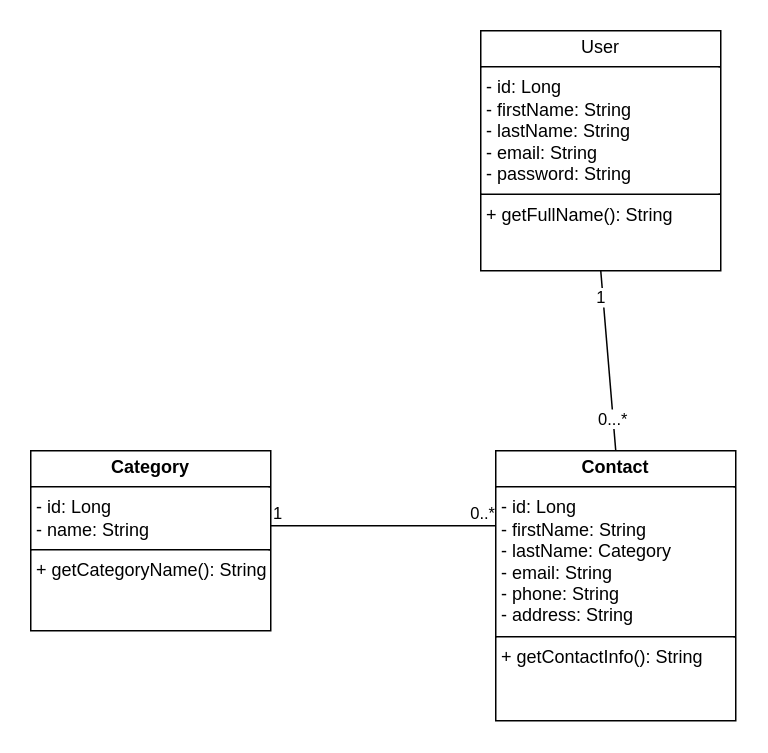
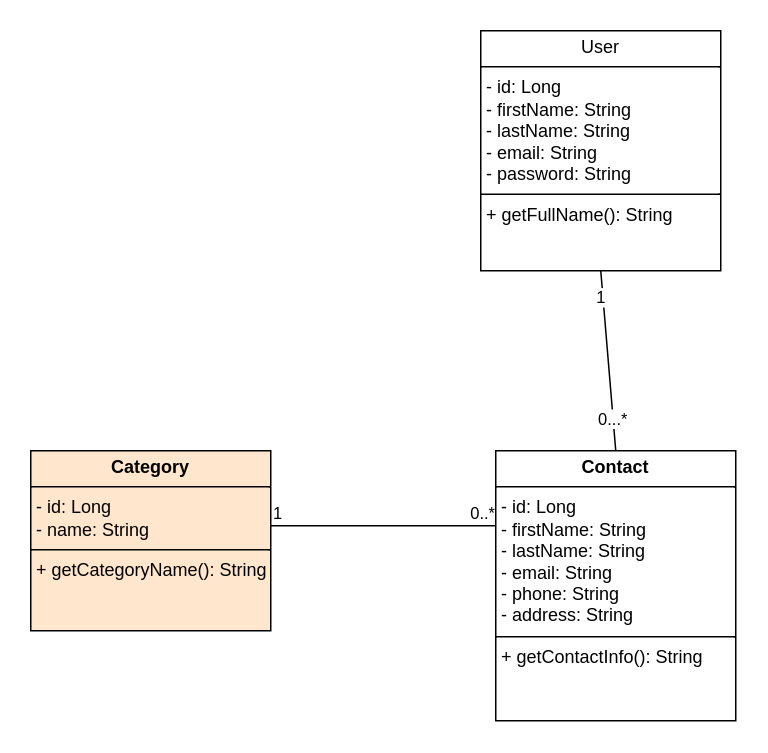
- <mxCell id="7" value="&lt;p style=&quot;margin:0px;margin-top:4px;text-align:center;&quot;&gt;&lt;b&gt;Category&lt;/b&gt;&lt;/p&gt;&lt;hr size=&quot;1&quot; style=&quot;border-style:solid;&quot;&gt;&lt;p style=&quot;margin:0px;margin-left:4px;&quot;&gt;- id: Long&lt;br&gt;- &lt;span class=&quot;hljs-type&quot;&gt;name&lt;/span&gt;: String&lt;/p&gt;&lt;hr size=&quot;1&quot; style=&quot;border-style:solid;&quot;&gt;&lt;p style=&quot;margin:0px;margin-left:4px;&quot;&gt;+&amp;nbsp;getCategoryName(): String&lt;/p&gt;" style="verticalAlign=top;align=left;overflow=fill;html=1;whiteSpace=wrap;" vertex="1" parent="1"><mxGeometry x="20" y="300" width="160" height="120" as="geometry" /></mxCell>
+ <mxCell id="7" value="&lt;p style=&quot;margin:0px;margin-top:4px;text-align:center;&quot;&gt;&lt;b&gt;Category&lt;/b&gt;&lt;/p&gt;&lt;hr size=&quot;1&quot; style=&quot;border-style:solid;&quot;&gt;&lt;p style=&quot;margin:0px;margin-left:4px;&quot;&gt;- id: Long&lt;br&gt;- &lt;span class=&quot;hljs-type&quot;&gt;name&lt;/span&gt;: String&lt;/p&gt;&lt;hr size=&quot;1&quot; style=&quot;border-style:solid;&quot;&gt;&lt;p style=&quot;margin:0px;margin-left:4px;&quot;&gt;+&amp;nbsp;getCategoryName(): String&lt;/p&gt;" style="verticalAlign=top;align=left;overflow=fill;html=1;whiteSpace=wrap;fillColor=#ffe6cc;" vertex="1" parent="1"><mxGeometry x="20" y="300" width="160" height="120" as="geometry" /></mxCell>
- <mxCell id="6" value="&lt;p style=&quot;margin:0px;margin-top:4px;text-align:center;&quot;&gt;&lt;b&gt;Contact&lt;/b&gt;&lt;/p&gt;&lt;hr size=&quot;1&quot; style=&quot;border-style:solid;&quot;&gt;&lt;p style=&quot;margin:0px;margin-left:4px;&quot;&gt;- id: Long&lt;br&gt;- firstName: String&lt;br&gt;- lastName: Category&lt;br&gt;- email: String&lt;br&gt;- phone: String&lt;br&gt;- address: String&lt;/p&gt;&lt;hr size=&quot;1&quot; style=&quot;border-style:solid;&quot;&gt;&lt;p style=&quot;margin:0px;margin-left:4px;&quot;&gt;+ getContactInfo(): String&lt;/p&gt;" style="verticalAlign=top;align=left;overflow=fill;html=1;whiteSpace=wrap;" vertex="1" parent="1"><mxGeometry x="330" y="300" width="160" height="180" as="geometry" /></mxCell>
+ <mxCell id="6" value="&lt;p style=&quot;margin:0px;margin-top:4px;text-align:center;&quot;&gt;&lt;b&gt;Contact&lt;/b&gt;&lt;/p&gt;&lt;hr size=&quot;1&quot; style=&quot;border-style:solid;&quot;&gt;&lt;p style=&quot;margin:0px;margin-left:4px;&quot;&gt;- id: Long&lt;br&gt;- firstName: String&lt;br&gt;- lastName: String&lt;br&gt;- email: String&lt;br&gt;- phone: String&lt;br&gt;- address: String&lt;/p&gt;&lt;hr size=&quot;1&quot; style=&quot;border-style:solid;&quot;&gt;&lt;p style=&quot;margin:0px;margin-left:4px;&quot;&gt;+ getContactInfo(): String&lt;/p&gt;" style="verticalAlign=top;align=left;overflow=fill;html=1;whiteSpace=wrap;" vertex="1" parent="1"><mxGeometry x="330" y="300" width="160" height="180" as="geometry" /></mxCell>
